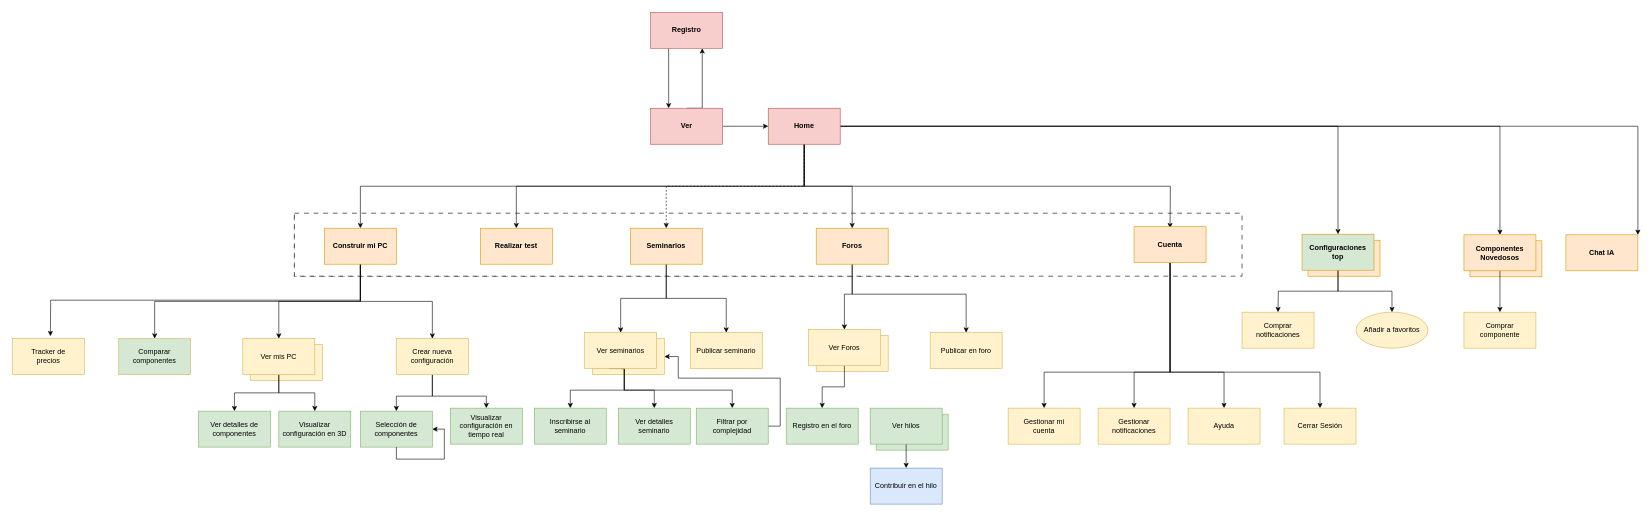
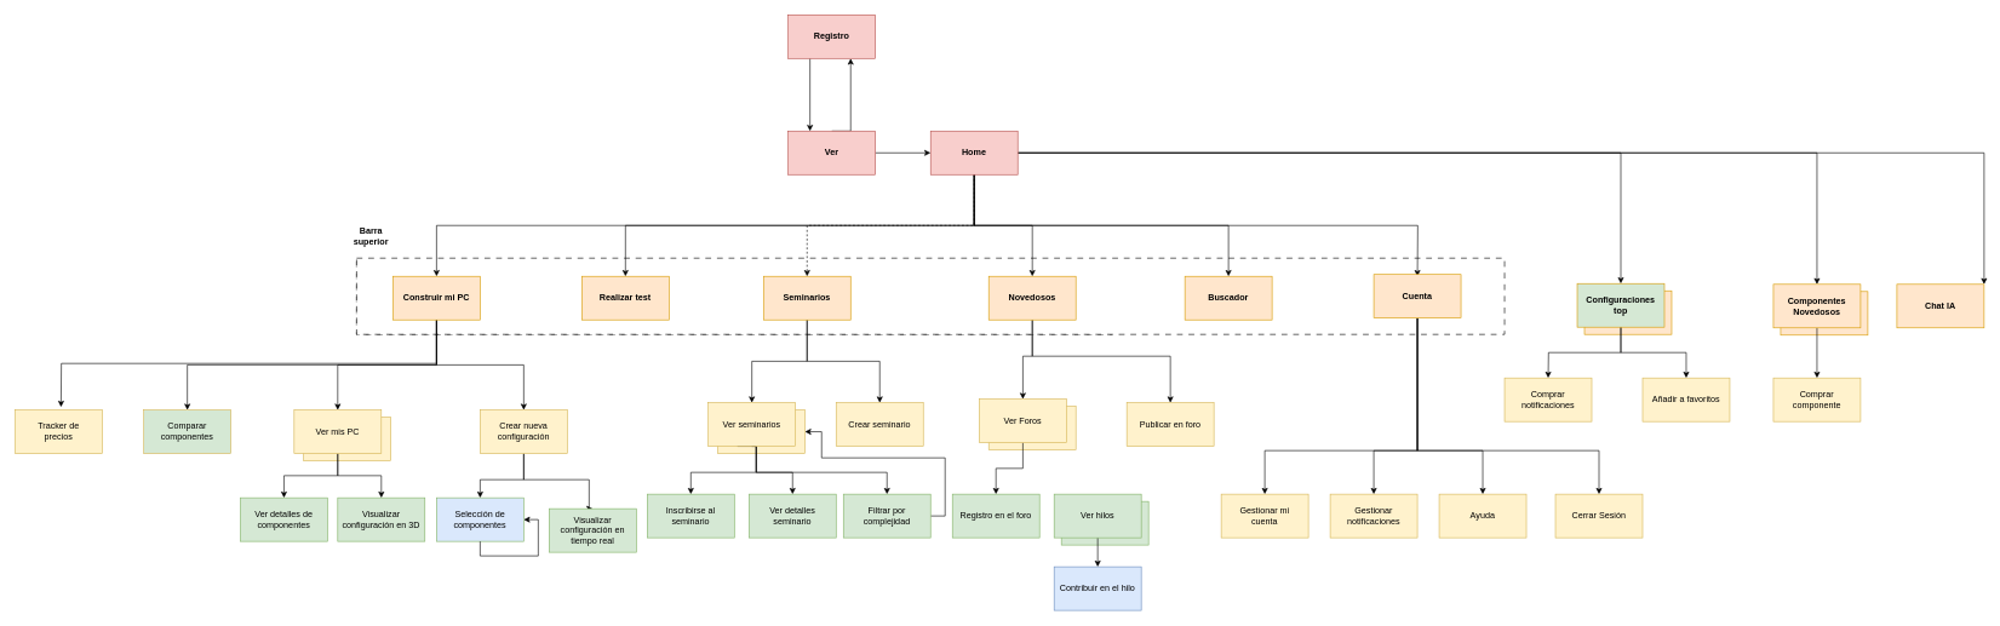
+ <mxCell id="33" value="&lt;b&gt;Barra superior&lt;/b&gt;" style="text;html=1;strokeColor=none;fillColor=none;align=center;verticalAlign=middle;whiteSpace=wrap;rounded=0;" vertex="1" parent="1"><mxGeometry x="480" y="310" width="60" height="30" as="geometry" /></mxCell>
+ <mxCell id="7" style="edgeStyle=orthogonalEdgeStyle;rounded=0;orthogonalLoop=1;jettySize=auto;html=1;exitX=0.5;exitY=1;exitDx=0;exitDy=0;entryX=0.5;entryY=0;entryDx=0;entryDy=0;" edge="1" parent="1" source="16" target="17"><mxGeometry relative="1" as="geometry" /></mxCell>
- <mxCell id="28" value="&lt;b&gt;Foros&lt;/b&gt;" style="rounded=0;whiteSpace=wrap;html=1;fillColor=#ffe6cc;strokeColor=#d79b00;" vertex="1" parent="1"><mxGeometry x="1360" y="380" width="120" height="60" as="geometry" /></mxCell>
+ <mxCell id="28" value="&lt;b&gt;Novedosos&lt;/b&gt;" style="rounded=0;whiteSpace=wrap;html=1;fillColor=#ffe6cc;strokeColor=#d79b00;" vertex="1" parent="1"><mxGeometry x="1360" y="380" width="120" height="60" as="geometry" /></mxCell>
+ <mxCell id="17" value="&lt;b&gt;Buscador&lt;/b&gt;" style="rounded=0;whiteSpace=wrap;html=1;fillColor=#ffe6cc;strokeColor=#d79b00;" vertex="1" parent="1"><mxGeometry x="1630" y="380" width="120" height="60" as="geometry" /></mxCell>
- <mxCell id="71" value="Añadir a favoritos" style="ellipse;whiteSpace=wrap;html=1;fillColor=#fff2cc;strokeColor=#d6b656;" vertex="1" parent="1"><mxGeometry x="2260" y="520" width="120" height="60" as="geometry" /></mxCell>
+ <mxCell id="71" value="Añadir a favoritos" style="rounded=0;whiteSpace=wrap;html=1;fillColor=#fff2cc;strokeColor=#d6b656;" vertex="1" parent="1"><mxGeometry x="2260" y="520" width="120" height="60" as="geometry" /></mxCell>
- <mxCell id="49" value="Publicar seminario" style="rounded=0;whiteSpace=wrap;html=1;fillColor=#fff2cc;strokeColor=#d6b656;" vertex="1" parent="1"><mxGeometry x="1150" y="554" width="120" height="60" as="geometry" /></mxCell>
+ <mxCell id="49" value="Crear seminario" style="rounded=0;whiteSpace=wrap;html=1;fillColor=#fff2cc;strokeColor=#d6b656;" vertex="1" parent="1"><mxGeometry x="1150" y="554" width="120" height="60" as="geometry" /></mxCell>
- <mxCell id="43" value="Visualizar configuración en tiempo real" style="rounded=0;whiteSpace=wrap;html=1;fillColor=#d5e8d4;strokeColor=#82b366;" vertex="1" parent="1"><mxGeometry x="750" y="680" width="120" height="60" as="geometry" /></mxCell>
+ <mxCell id="43" value="Visualizar configuración en tiempo real" style="rounded=0;whiteSpace=wrap;html=1;fillColor=#d5e8d4;strokeColor=#82b366;" vertex="1" parent="1"><mxGeometry x="755" y="700" width="120" height="60" as="geometry" /></mxCell>
- <mxCell id="42" value="Selección de componentes" style="rounded=0;whiteSpace=wrap;html=1;fillColor=#d5e8d4;strokeColor=#82b366;" vertex="1" parent="1"><mxGeometry x="600" y="685" width="120" height="60" as="geometry" /></mxCell>
+ <mxCell id="42" value="Selección de componentes" style="rounded=0;whiteSpace=wrap;html=1;fillColor=#dae8fc;strokeColor=#82b366;" vertex="1" parent="1"><mxGeometry x="600" y="685" width="120" height="60" as="geometry" /></mxCell>
